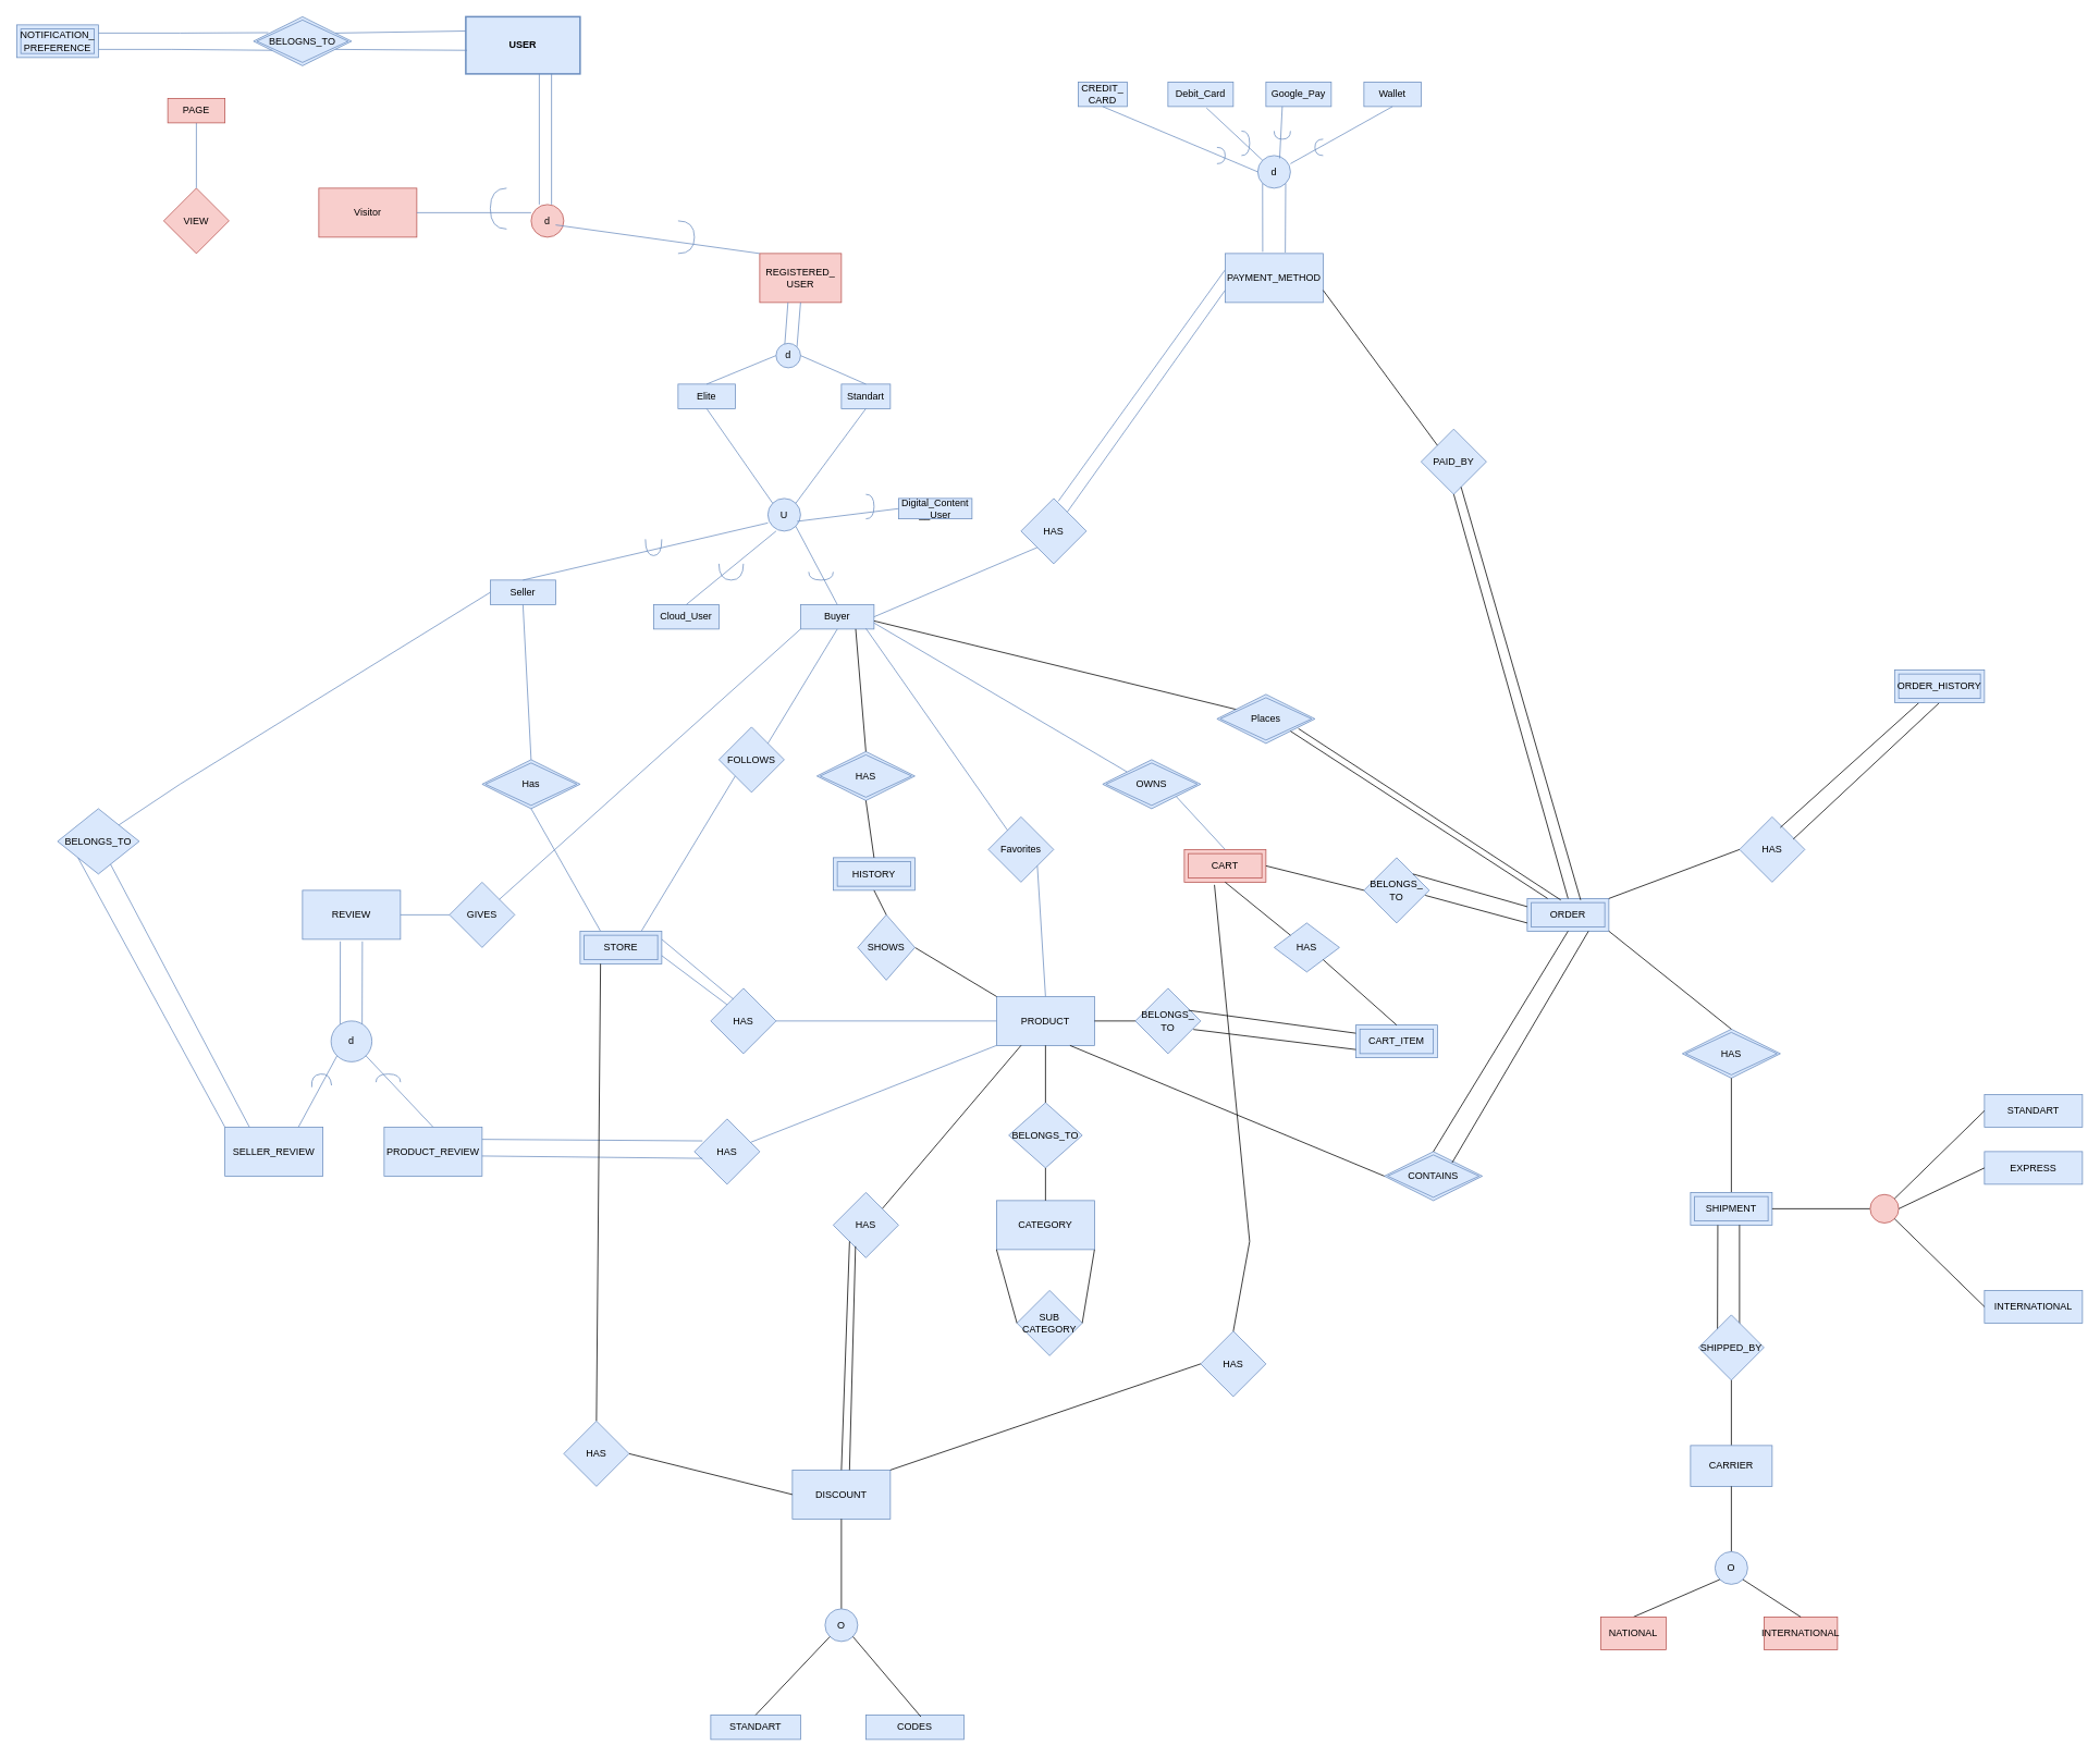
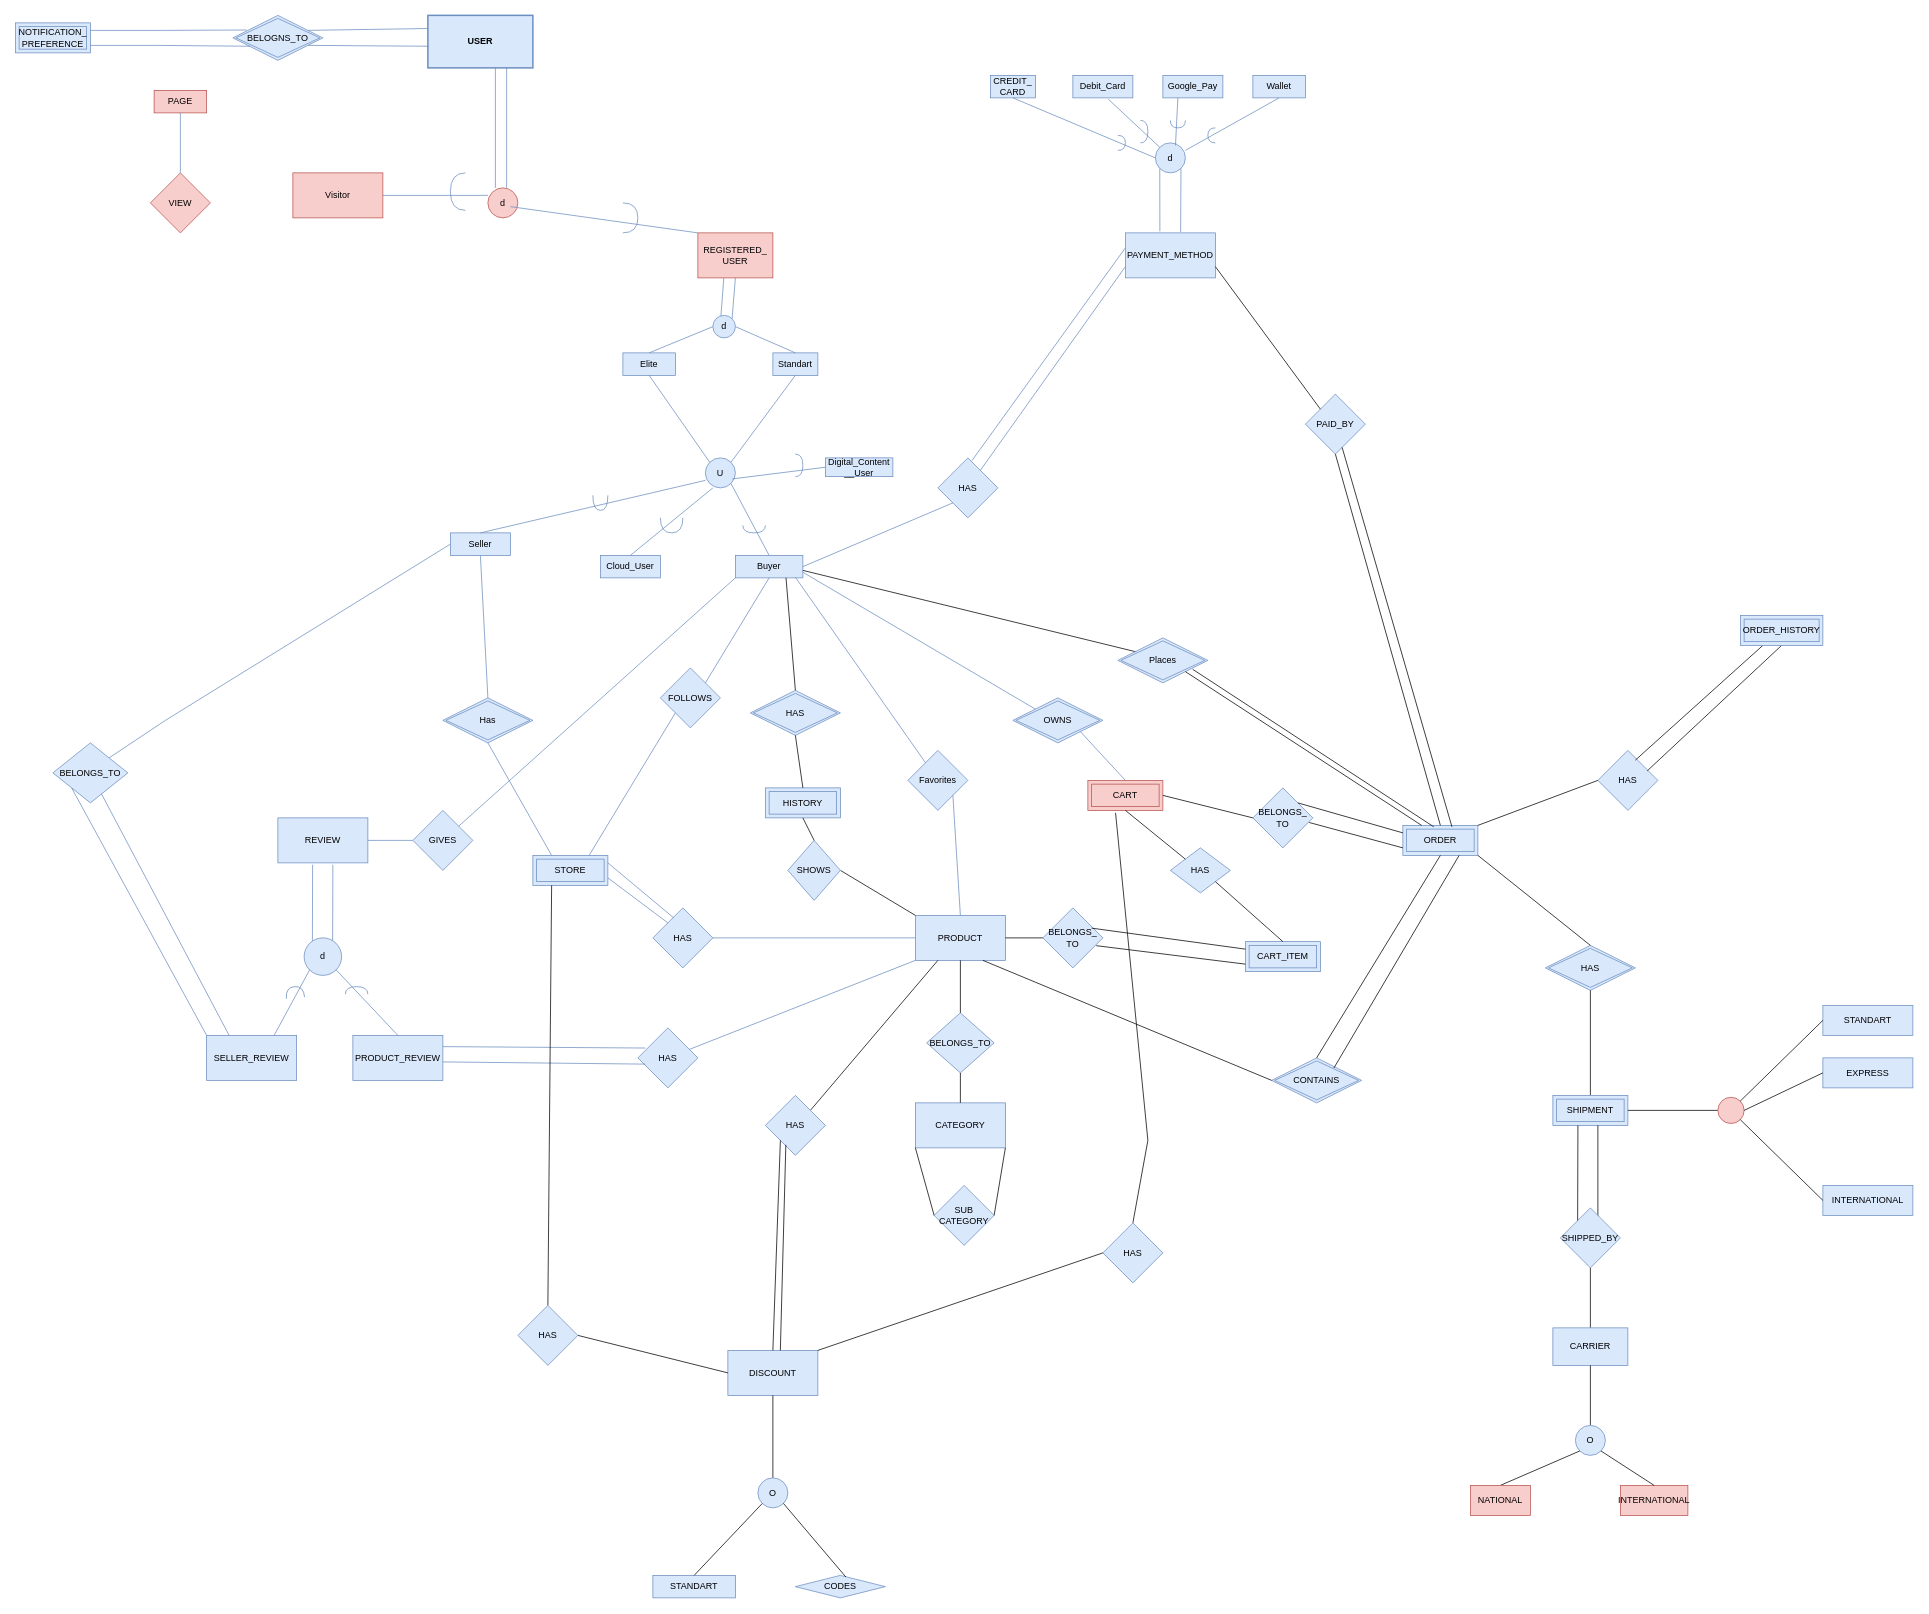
- <mxCell id="171" value="CODES" style="rounded=0;whiteSpace=wrap;html=1;fillColor=#dae8fc;strokeColor=#6c8ebf;" vertex="1" parent="1"><mxGeometry x="1060" y="2100" width="120" height="30" as="geometry" /></mxCell>
+ <mxCell id="171" value="CODES" style="rhombus;whiteSpace=wrap;html=1;fillColor=#dae8fc;strokeColor=#6c8ebf;" vertex="1" parent="1"><mxGeometry x="1060" y="2100" width="120" height="30" as="geometry" /></mxCell>
